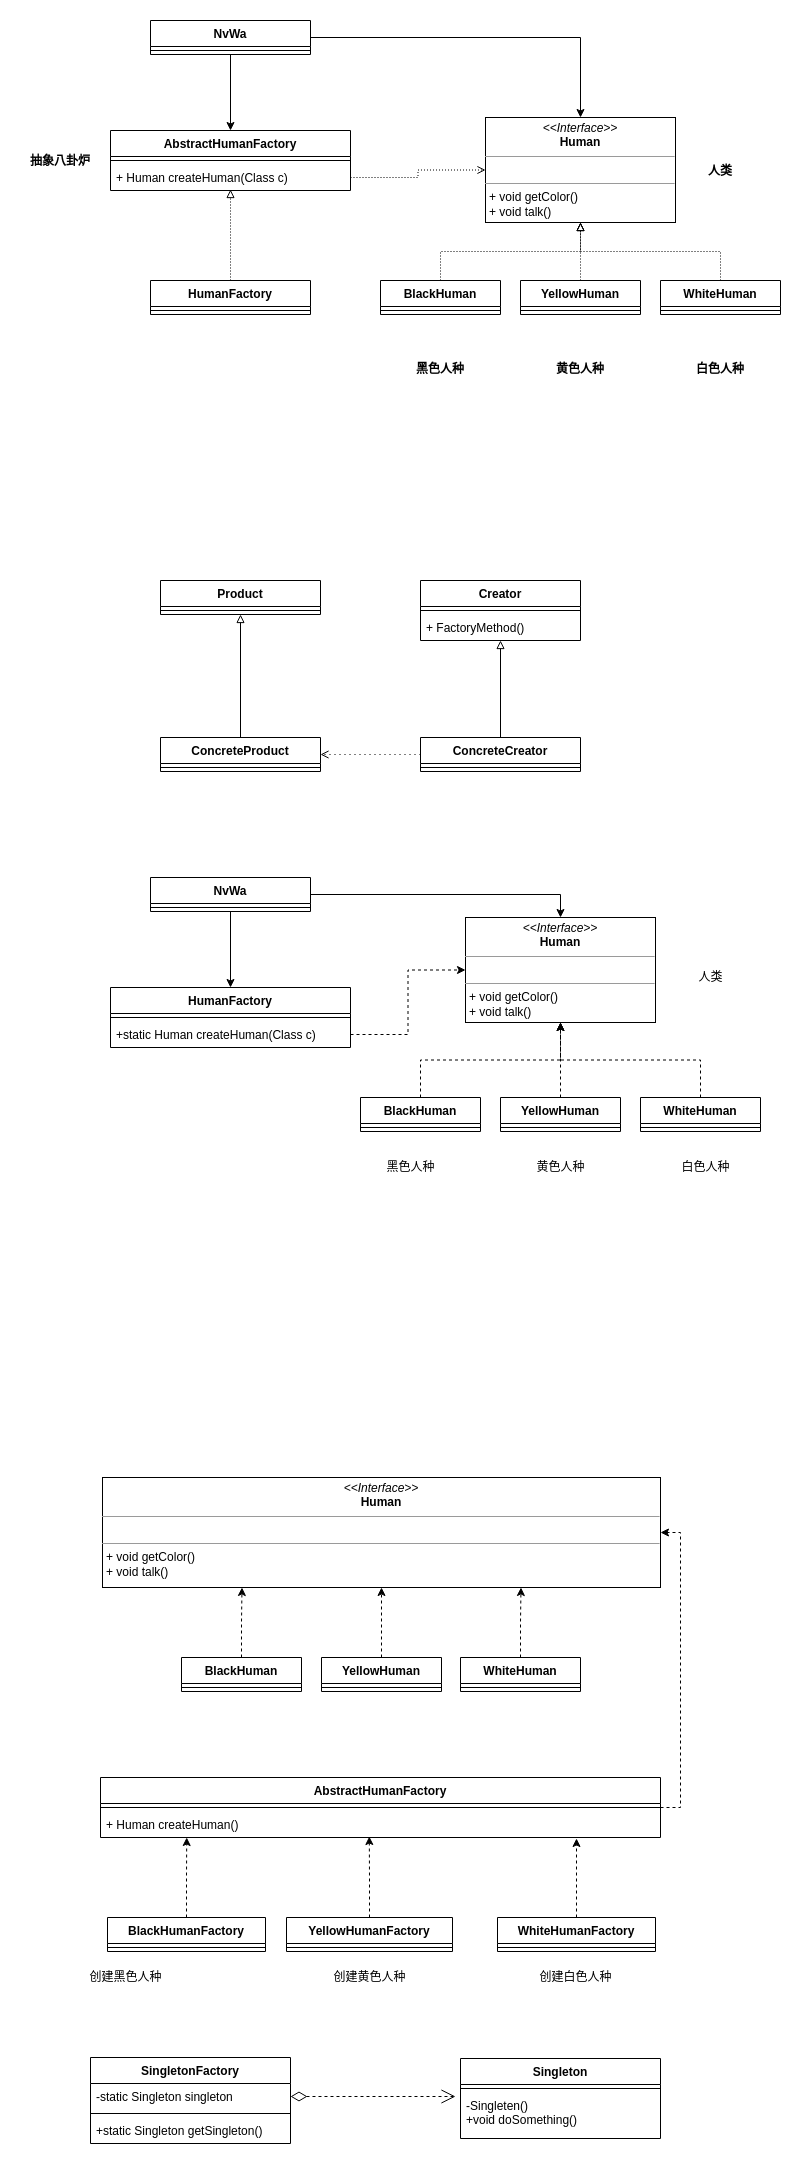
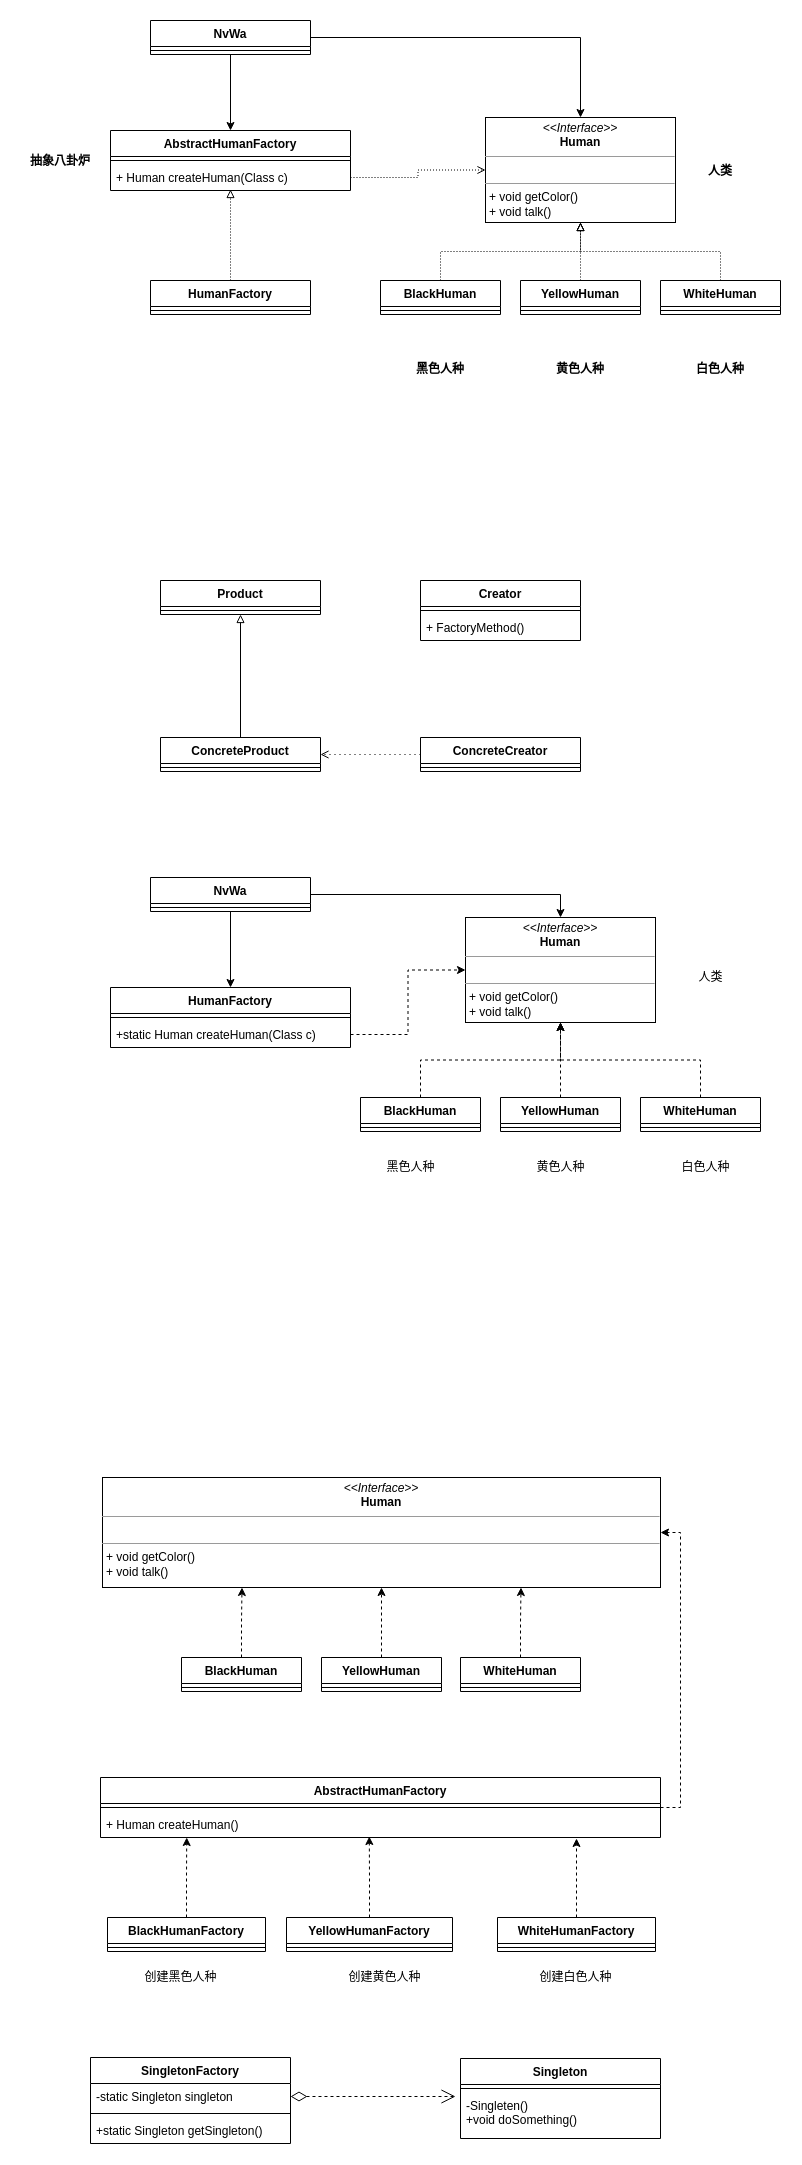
- <mxCell id="33" style="edgeStyle=orthogonalEdgeStyle;rounded=0;orthogonalLoop=1;jettySize=auto;html=1;exitX=0.5;exitY=0;exitDx=0;exitDy=0;entryX=0.5;entryY=1;entryDx=0;entryDy=0;entryPerimeter=0;endArrow=block;endFill=0;" parent="1" source="35" target="32" edge="1"><mxGeometry relative="1" as="geometry" /></mxCell>
- <mxCell id="85" value="创建黑色人种" style="text;html=1;align=center;verticalAlign=middle;resizable=0;points=[];autosize=1;strokeColor=none;fillColor=none;" vertex="1" parent="1"><mxGeometry x="80" y="1967" width="90" height="20" as="geometry" /></mxCell>
+ <mxCell id="85" value="创建黑色人种" style="text;html=1;align=center;verticalAlign=middle;resizable=0;points=[];autosize=1;strokeColor=none;fillColor=none;" vertex="1" parent="1"><mxGeometry x="135" y="1967" width="90" height="20" as="geometry" /></mxCell>
- <mxCell id="86" value="创建黄色人种" style="text;html=1;align=center;verticalAlign=middle;resizable=0;points=[];autosize=1;strokeColor=none;fillColor=none;" vertex="1" parent="1"><mxGeometry x="324" y="1967" width="90" height="20" as="geometry" /></mxCell>
+ <mxCell id="86" value="创建黄色人种" style="text;html=1;align=center;verticalAlign=middle;resizable=0;points=[];autosize=1;strokeColor=none;fillColor=none;" vertex="1" parent="1"><mxGeometry x="339" y="1967" width="90" height="20" as="geometry" /></mxCell>
